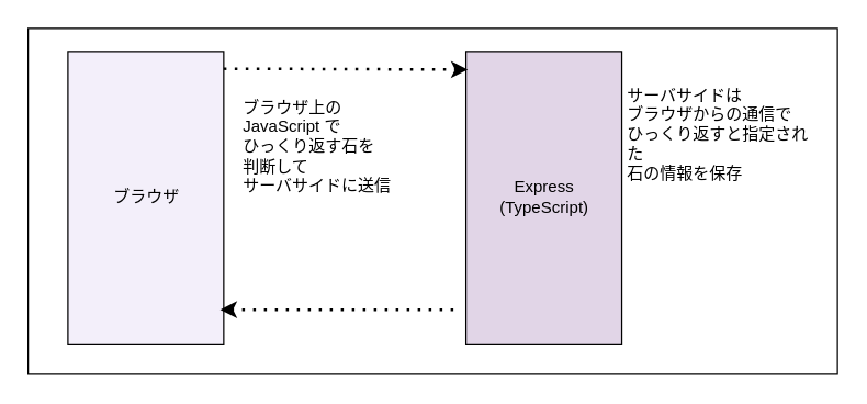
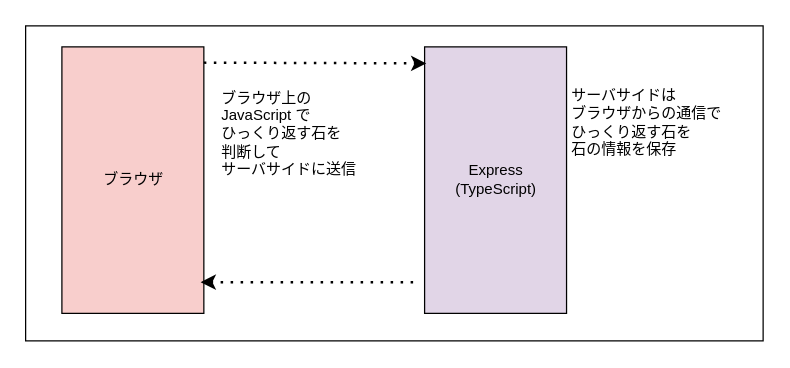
- <mxCell id="6" value="サーバサイドは&lt;br&gt;ブラウザからの通信で&lt;br&gt;ひっくり返すと指定された&lt;br&gt;石の情報を保存" style="text;html=1;strokeColor=none;fillColor=none;align=left;verticalAlign=middle;whiteSpace=wrap;rounded=0;fontColor=#000000;" parent="2" vertex="1"><mxGeometry x="435.246" y="33.6" width="145.082" height="86.4" as="geometry" /></mxCell>
+ <mxCell id="6" value="サーバサイドは&lt;br&gt;ブラウザからの通信で&lt;br&gt;ひっくり返す石を&lt;br&gt;石の情報を保存" style="text;html=1;strokeColor=none;fillColor=none;align=left;verticalAlign=middle;whiteSpace=wrap;rounded=0;fontColor=#000000;" parent="2" vertex="1"><mxGeometry x="435.246" y="33.6" width="145.082" height="86.4" as="geometry" /></mxCell>
- <mxCell id="3" value="ブラウザ" style="html=1;fillColor=#F3EFFA;fontColor=#000000;strokeColor=#000000;" parent="2" vertex="1"><mxGeometry x="29.016" y="16.8" width="113.56" height="213.2" as="geometry" /></mxCell>
+ <mxCell id="3" value="ブラウザ" style="html=1;fillColor=#f8cecc;fontColor=#000000;strokeColor=#000000;" parent="2" vertex="1"><mxGeometry x="29.016" y="16.8" width="113.56" height="213.2" as="geometry" /></mxCell>
